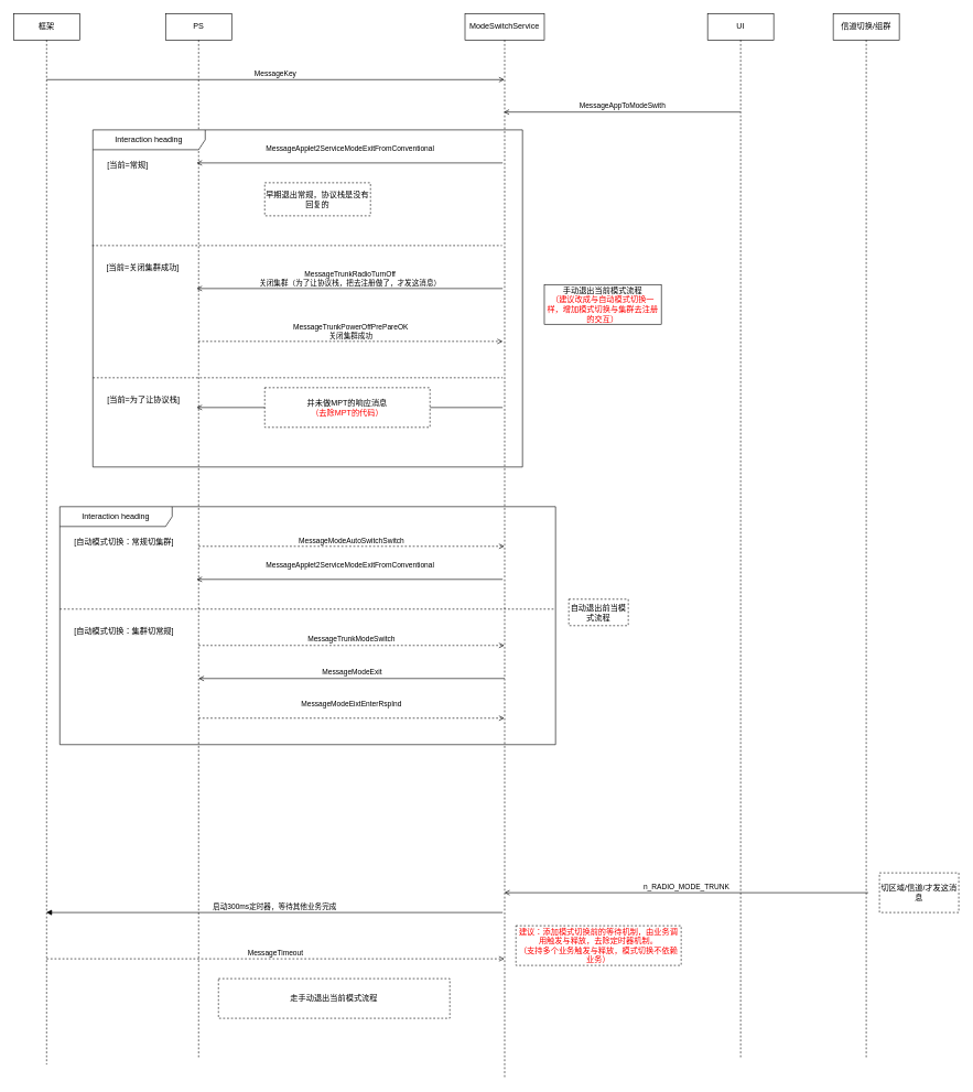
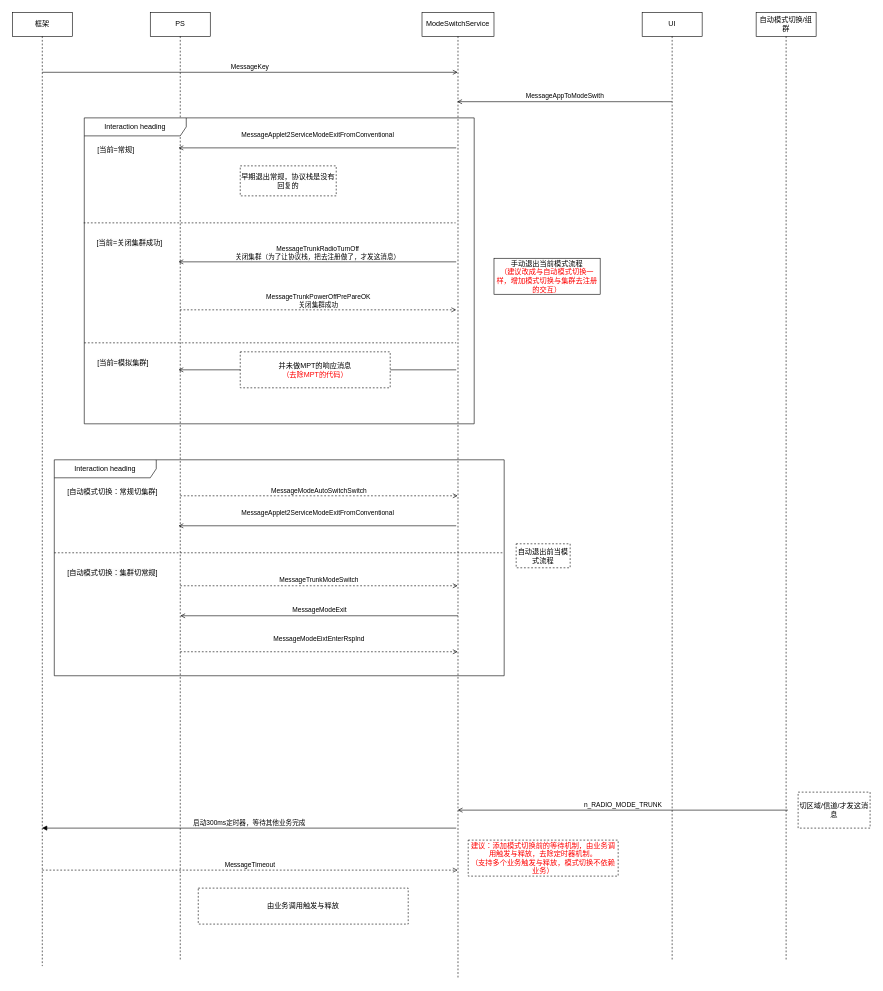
- <mxCell id="28" value="信道切换/组群" style="shape=umlLifeline;perimeter=lifelinePerimeter;whiteSpace=wrap;html=1;container=1;dropTarget=0;collapsible=0;recursiveResize=0;outlineConnect=0;portConstraint=eastwest;newEdgeStyle={&quot;curved&quot;:0,&quot;rounded&quot;:0};" parent="1" vertex="1"><mxGeometry x="1260" y="20" width="100" height="1580" as="geometry" /></mxCell>
+ <mxCell id="28" value="自动模式切换/组群" style="shape=umlLifeline;perimeter=lifelinePerimeter;whiteSpace=wrap;html=1;container=1;dropTarget=0;collapsible=0;recursiveResize=0;outlineConnect=0;portConstraint=eastwest;newEdgeStyle={&quot;curved&quot;:0,&quot;rounded&quot;:0};" parent="1" vertex="1"><mxGeometry x="1260" y="20" width="100" height="1580" as="geometry" /></mxCell>
- <mxCell id="10" value="&lt;span style=&quot;text-wrap: nowrap; background-color: rgb(251, 251, 251);&quot;&gt;[当前=为了让协议栈]&lt;/span&gt;" style="line;strokeWidth=1;dashed=1;labelPosition=center;verticalLabelPosition=bottom;align=left;verticalAlign=top;spacingLeft=20;spacingTop=15;html=1;whiteSpace=wrap;" parent="7" vertex="1"><mxGeometry y="370" width="620" height="10" as="geometry" /></mxCell>
+ <mxCell id="10" value="&lt;span style=&quot;text-wrap: nowrap; background-color: rgb(251, 251, 251);&quot;&gt;[当前=模拟集群]&lt;/span&gt;" style="line;strokeWidth=1;dashed=1;labelPosition=center;verticalLabelPosition=bottom;align=left;verticalAlign=top;spacingLeft=20;spacingTop=15;html=1;whiteSpace=wrap;" parent="7" vertex="1"><mxGeometry y="370" width="620" height="10" as="geometry" /></mxCell>
- <mxCell id="32" value="走手动退出当前模式流程" style="rounded=0;whiteSpace=wrap;html=1;dashed=1;" parent="1" vertex="1"><mxGeometry x="330" y="1480" width="350" height="60" as="geometry" /></mxCell>
+ <mxCell id="32" value="由业务调用触发与释放" style="rounded=0;whiteSpace=wrap;html=1;dashed=1;" parent="1" vertex="1"><mxGeometry x="330" y="1480" width="350" height="60" as="geometry" /></mxCell>
